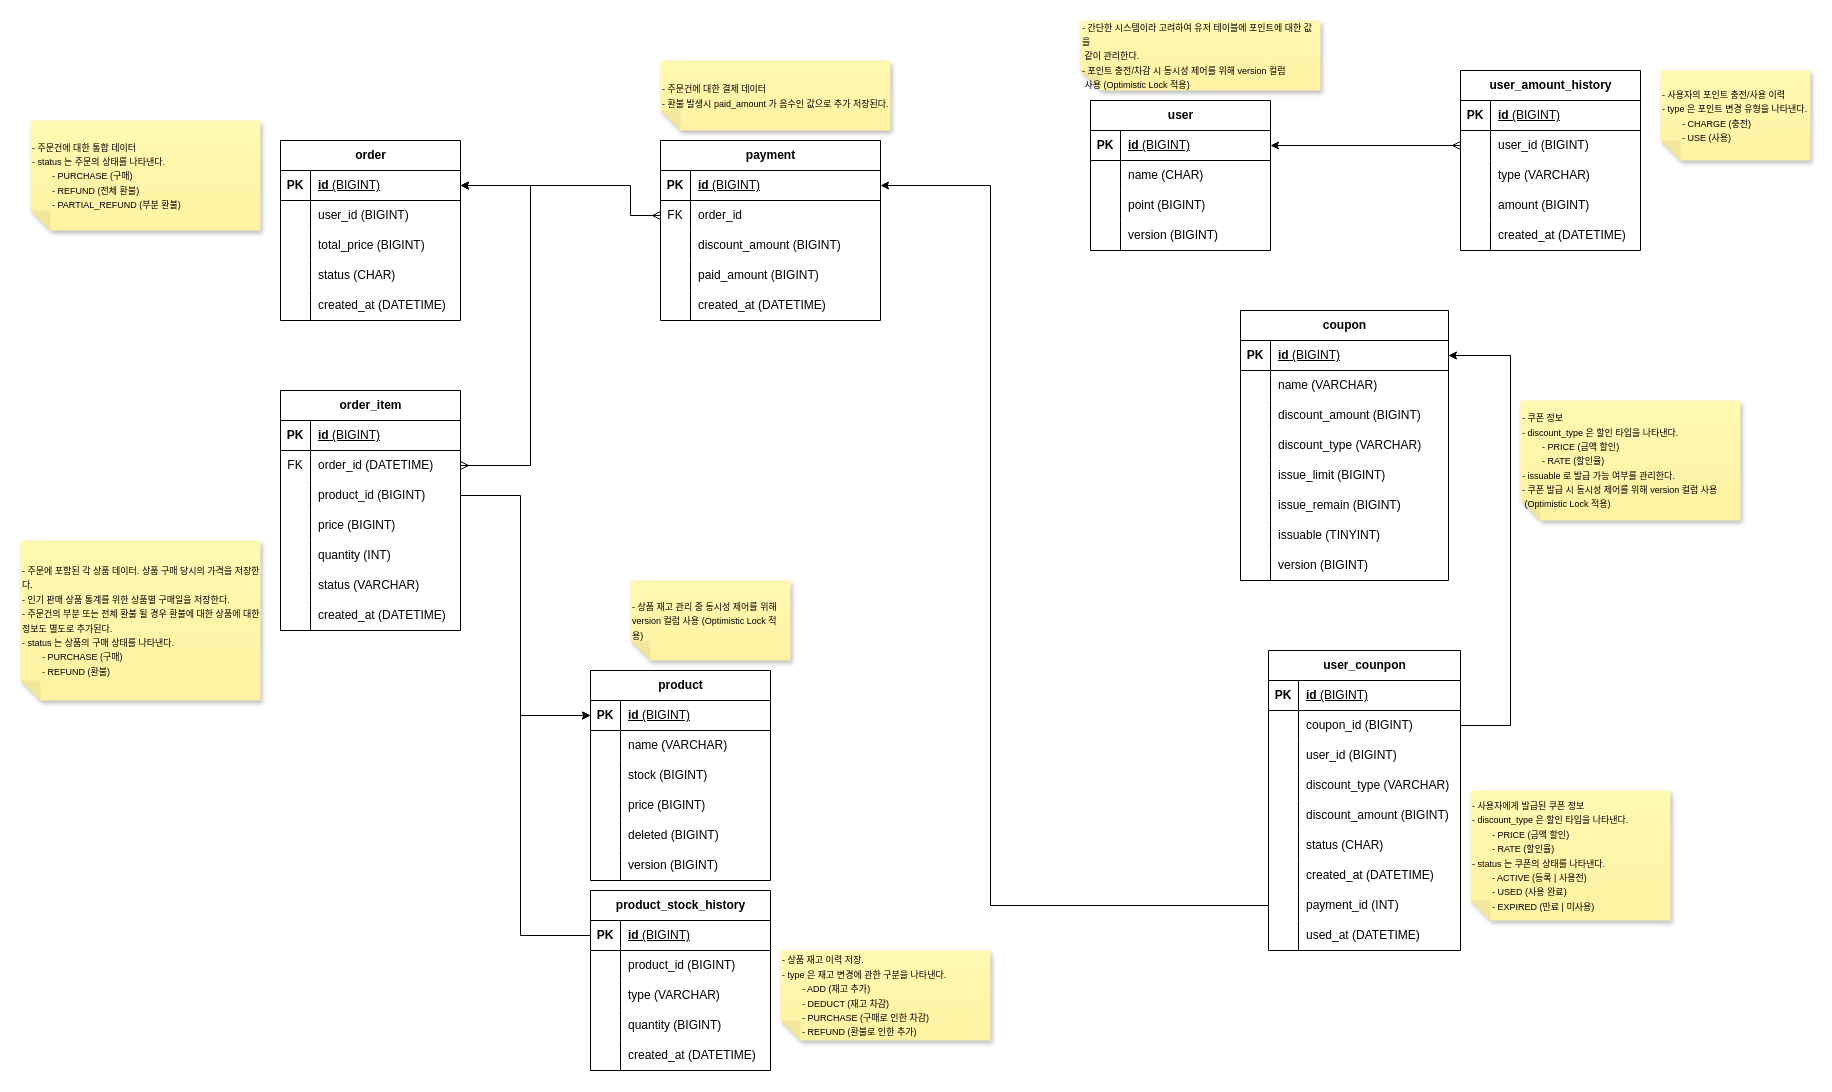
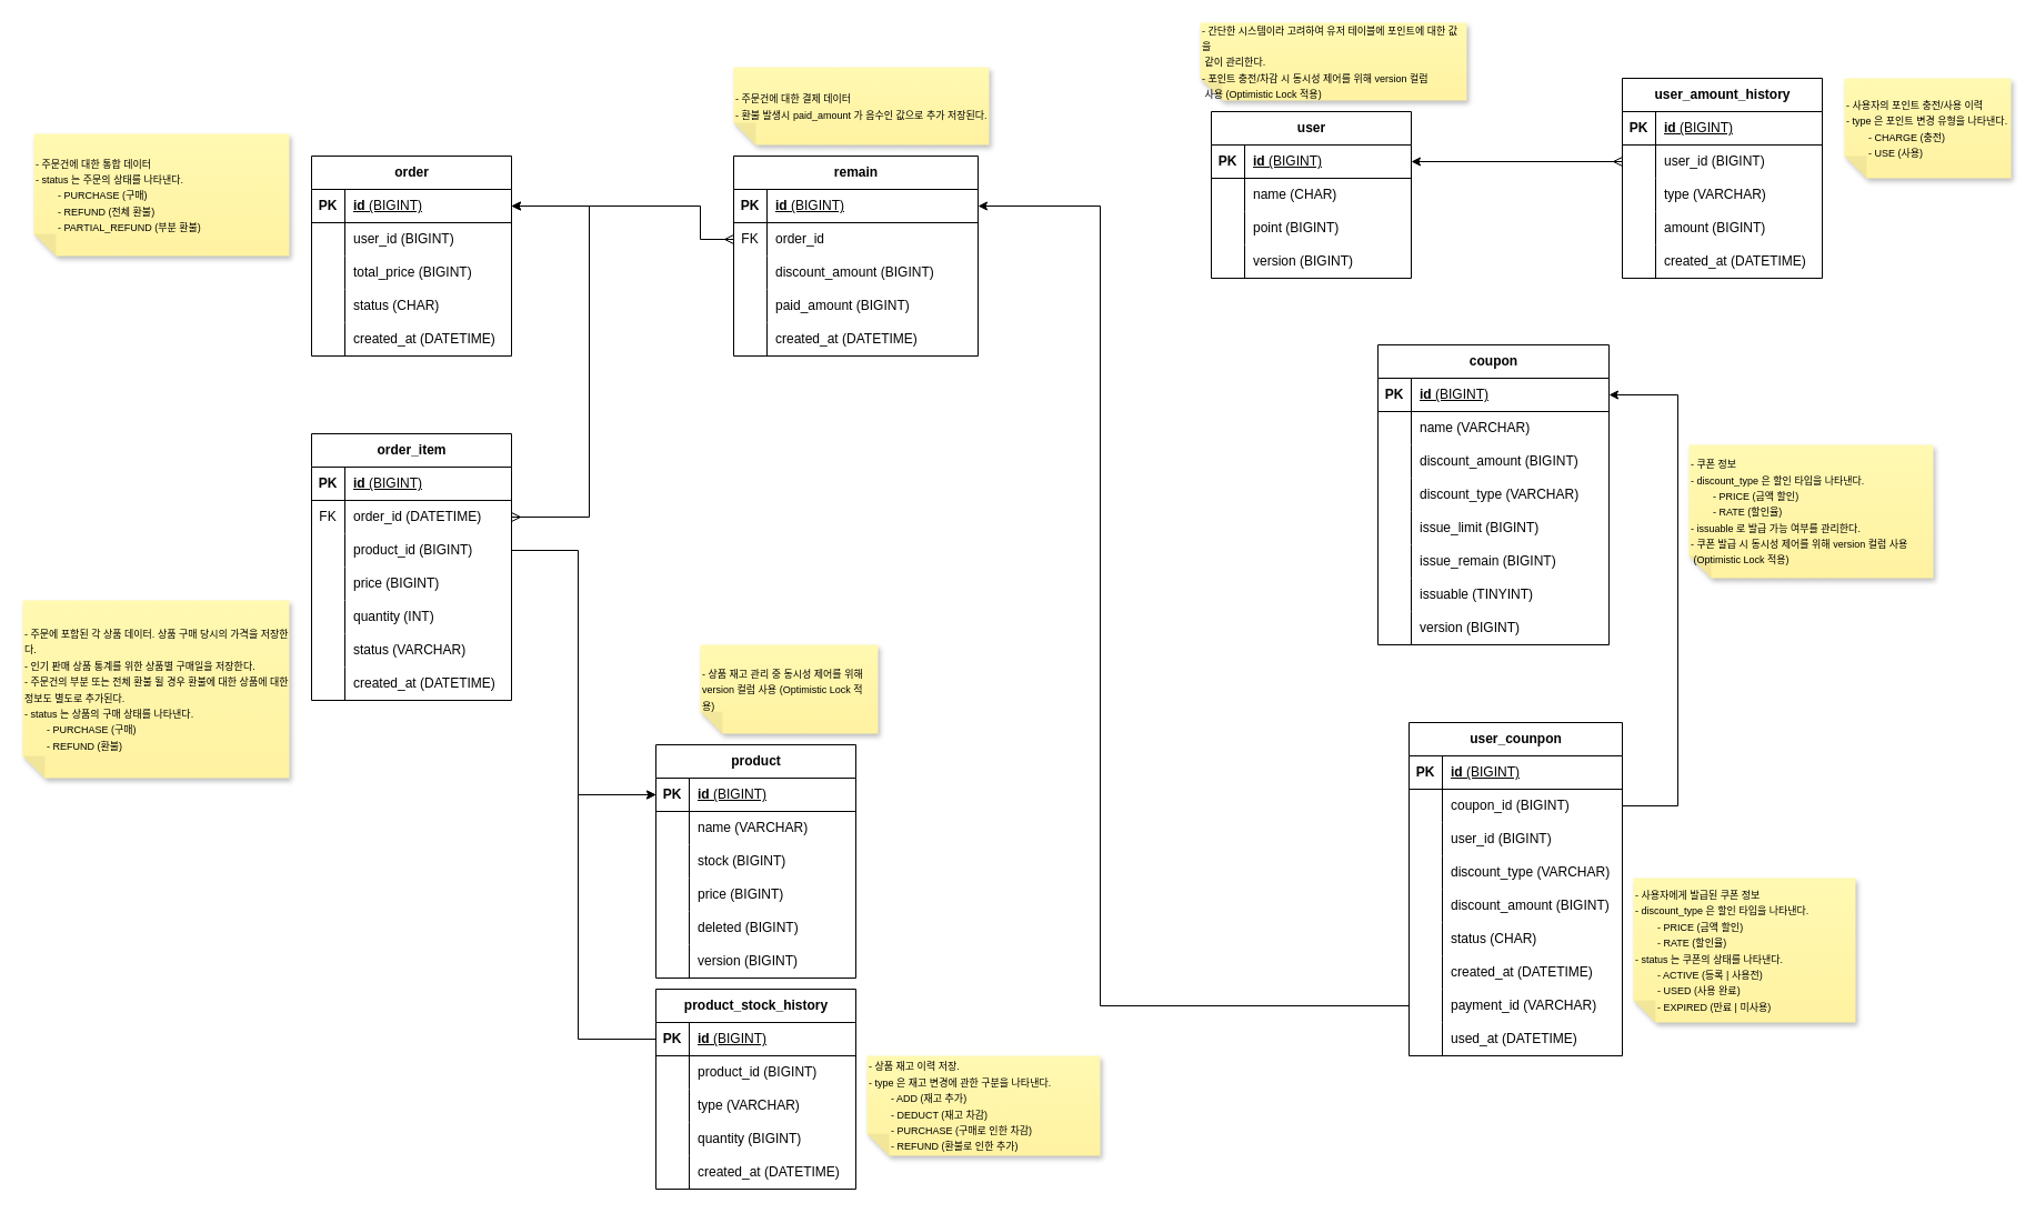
- <mxCell id="89" value="payment" style="shape=table;startSize=30;container=1;collapsible=1;childLayout=tableLayout;fixedRows=1;rowLines=0;fontStyle=1;align=center;resizeLast=1;html=1;" parent="1" vertex="1"><mxGeometry x="660" y="140" width="220" height="180" as="geometry" /></mxCell>
+ <mxCell id="89" value="remain" style="shape=table;startSize=30;container=1;collapsible=1;childLayout=tableLayout;fixedRows=1;rowLines=0;fontStyle=1;align=center;resizeLast=1;html=1;" parent="1" vertex="1"><mxGeometry x="660" y="140" width="220" height="180" as="geometry" /></mxCell>
- <mxCell id="156" value="payment_id (INT)" style="shape=partialRectangle;connectable=0;fillColor=none;top=0;left=0;bottom=0;right=0;align=left;spacingLeft=6;overflow=hidden;whiteSpace=wrap;html=1;" parent="154" vertex="1"><mxGeometry x="30" width="162" height="30" as="geometry"><mxRectangle width="162" height="30" as="alternateBounds" /></mxGeometry></mxCell>
+ <mxCell id="156" value="payment_id (VARCHAR)" style="shape=partialRectangle;connectable=0;fillColor=none;top=0;left=0;bottom=0;right=0;align=left;spacingLeft=6;overflow=hidden;whiteSpace=wrap;html=1;" parent="154" vertex="1"><mxGeometry x="30" width="162" height="30" as="geometry"><mxRectangle width="162" height="30" as="alternateBounds" /></mxGeometry></mxCell>
